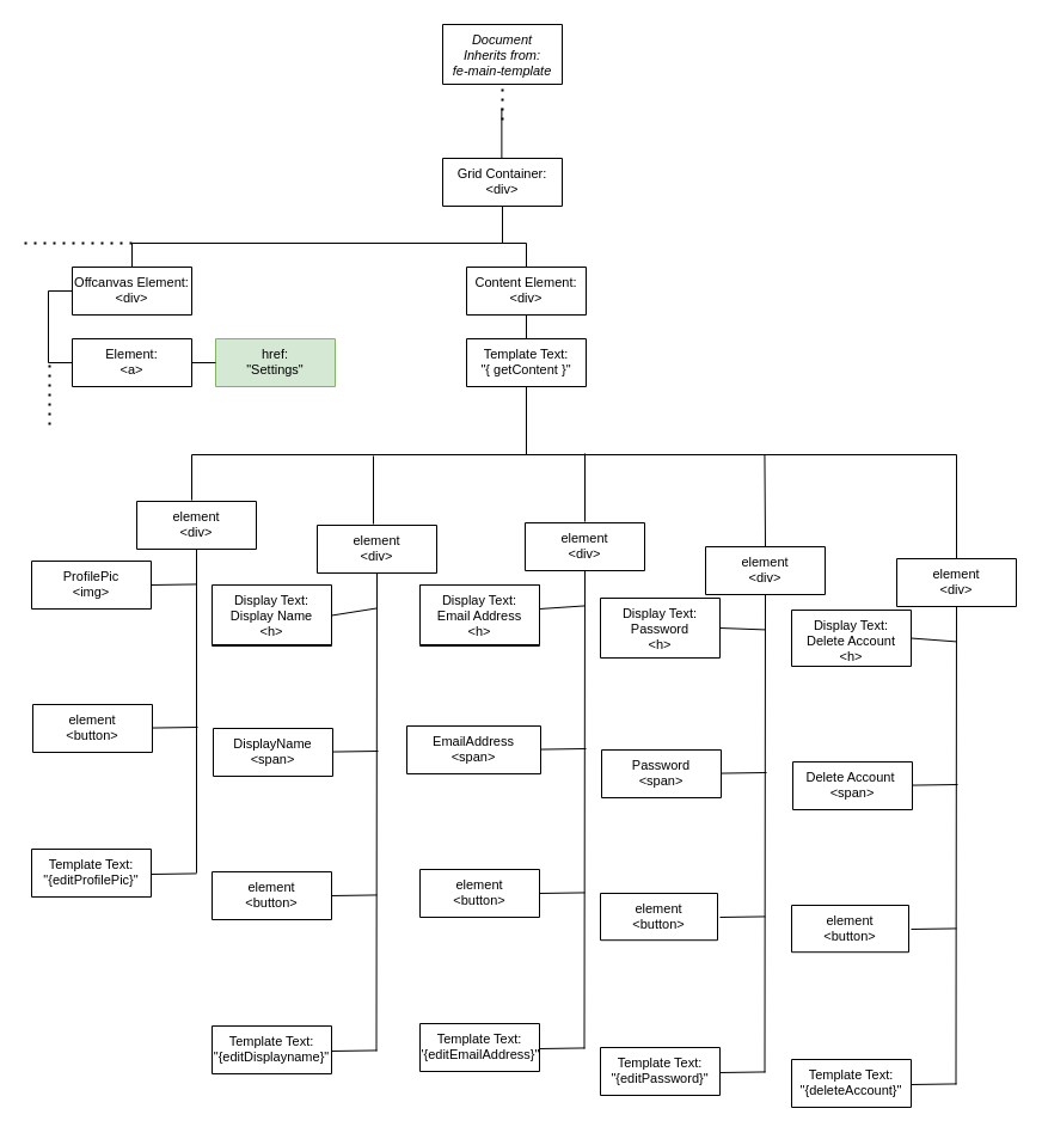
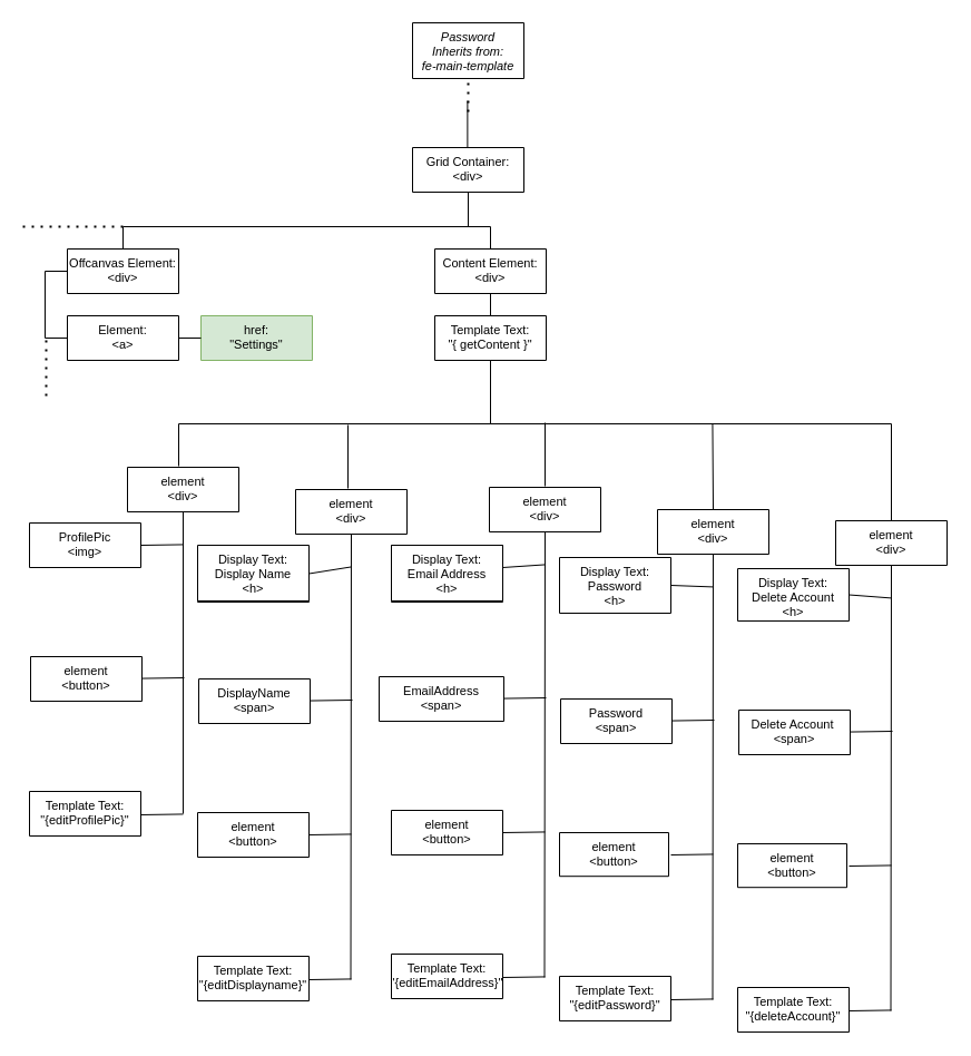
- <mxCell id="2" value="Document&#10;Inherits from:&#10;fe-main-template&#10;" style="swimlane;fontStyle=2;align=center;verticalAlign=top;childLayout=stackLayout;horizontal=1;startSize=50;horizontalStack=0;resizeParent=1;resizeLast=0;collapsible=1;marginBottom=0;rounded=0;shadow=0;strokeWidth=1;fontSize=11;" vertex="1" parent="1"><mxGeometry x="370" width="100" height="50" as="geometry" y="20"><mxRectangle x="360" y="20" width="160" height="26" as="alternateBounds" /></mxGeometry></mxCell>
+ <mxCell id="2" value="Password&#10;Inherits from:&#10;fe-main-template&#10;" style="swimlane;fontStyle=2;align=center;verticalAlign=top;childLayout=stackLayout;horizontal=1;startSize=50;horizontalStack=0;resizeParent=1;resizeLast=0;collapsible=1;marginBottom=0;rounded=0;shadow=0;strokeWidth=1;fontSize=11;" vertex="1" parent="1"><mxGeometry x="370" width="100" height="50" as="geometry" y="20"><mxRectangle x="360" y="20" width="160" height="26" as="alternateBounds" /></mxGeometry></mxCell>
